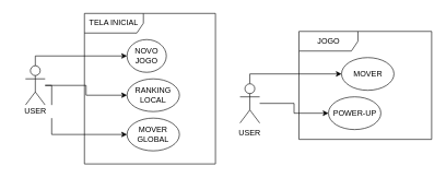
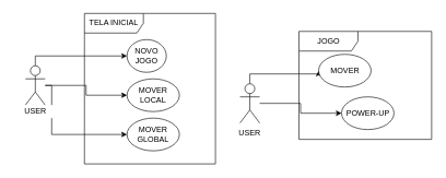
- <mxCell id="15" value="MOVER" style="ellipse;whiteSpace=wrap;html=1;" vertex="1" parent="1"><mxGeometry x="520.5" y="87.5" width="80" height="50" as="geometry" /></mxCell>
+ <mxCell id="15" value="MOVER" style="ellipse;whiteSpace=wrap;html=1;" vertex="1" parent="1"><mxGeometry x="485.5" y="82.5" width="80" height="50" as="geometry" /></mxCell>
- <mxCell id="8" value="RANKING LOCAL" style="ellipse;whiteSpace=wrap;html=1;" vertex="1" parent="1"><mxGeometry x="193" y="120" width="80" height="50" as="geometry" /></mxCell>
+ <mxCell id="8" value="MOVER LOCAL" style="ellipse;whiteSpace=wrap;html=1;" vertex="1" parent="1"><mxGeometry x="193" y="120" width="80" height="50" as="geometry" /></mxCell>
- <mxCell id="16" value="POWER-UP" style="ellipse;whiteSpace=wrap;html=1;" vertex="1" parent="1"><mxGeometry x="500.5" y="147.5" width="80" height="50" as="geometry" /></mxCell>
+ <mxCell id="16" value="POWER-UP" style="ellipse;whiteSpace=wrap;html=1;" vertex="1" parent="1"><mxGeometry x="520.5" y="147.5" width="80" height="50" as="geometry" /></mxCell>
